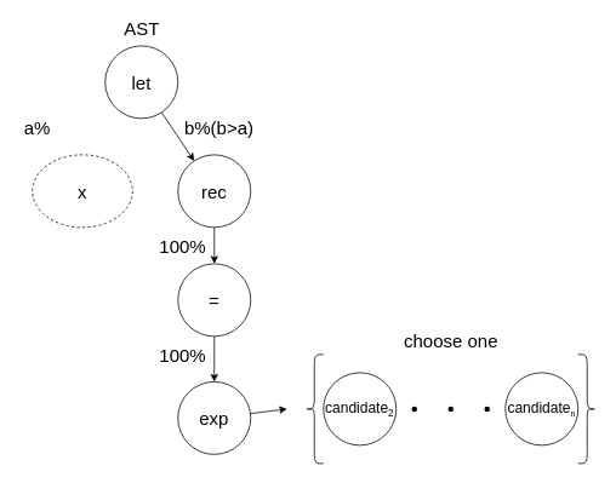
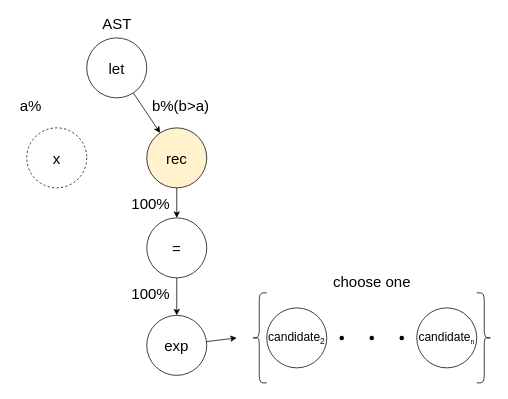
- <mxCell id="5" value="&lt;font style=&quot;font-size: 20px&quot;&gt;x&lt;/font&gt;" style="ellipse;whiteSpace=wrap;html=1;dashed=1;" vertex="1" parent="1"><mxGeometry x="35" y="170" width="110" height="80" as="geometry" /></mxCell>
+ <mxCell id="5" value="&lt;font style=&quot;font-size: 20px&quot;&gt;x&lt;/font&gt;" style="ellipse;whiteSpace=wrap;html=1;dashed=1;" vertex="1" parent="1"><mxGeometry x="35" y="170" width="80" height="80" as="geometry" /></mxCell>
- <mxCell id="7" value="&lt;font style=&quot;font-size: 20px&quot;&gt;rec&lt;/font&gt;" style="ellipse;whiteSpace=wrap;html=1;fixDash=0;snapToPoint=0;container=0;dropTarget=0;collapsible=0;noLabel=0;treeFolding=0;treeMoving=0;comic=0;perimeter=ellipsePerimeter;portConstraint=none;" vertex="1" parent="1"><mxGeometry x="195" y="170" width="80" height="80" as="geometry" /></mxCell>
+ <mxCell id="7" value="&lt;font style=&quot;font-size: 20px&quot;&gt;rec&lt;/font&gt;" style="ellipse;whiteSpace=wrap;html=1;fixDash=0;snapToPoint=0;container=0;dropTarget=0;collapsible=0;noLabel=0;treeFolding=0;treeMoving=0;comic=0;perimeter=ellipsePerimeter;portConstraint=none;fillColor=#fff2cc;" vertex="1" parent="1"><mxGeometry x="195" y="170" width="80" height="80" as="geometry" /></mxCell>
